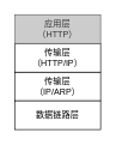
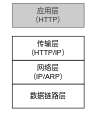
- <mxCell id="5" value="应用层&lt;br&gt;（HTTP）" style="rounded=0;whiteSpace=wrap;html=1;fillColor=#CCCCCC;strokeColor=#666666;fontColor=#333333;" vertex="1" parent="1"><mxGeometry x="20" y="20" width="120" height="40" as="geometry" /></mxCell>
+ <mxCell id="5" value="应用层&lt;br&gt;（HTTP）" style="rounded=0;whiteSpace=wrap;html=1;fillColor=#CCCCCC;strokeColor=#666666;fontColor=#333333;" vertex="1" parent="1"><mxGeometry x="20" y="5" width="120" height="40" as="geometry" /></mxCell>
- <mxCell id="2" value="传输层&lt;br&gt;（IP/ARP）" style="rounded=0;whiteSpace=wrap;html=1;" vertex="1" parent="1"><mxGeometry x="20" y="100" width="120" height="40" as="geometry" /></mxCell>
+ <mxCell id="2" value="网络层&lt;br&gt;（IP/ARP）" style="rounded=0;whiteSpace=wrap;html=1;" vertex="1" parent="1"><mxGeometry x="20" y="100" width="120" height="40" as="geometry" /></mxCell>
